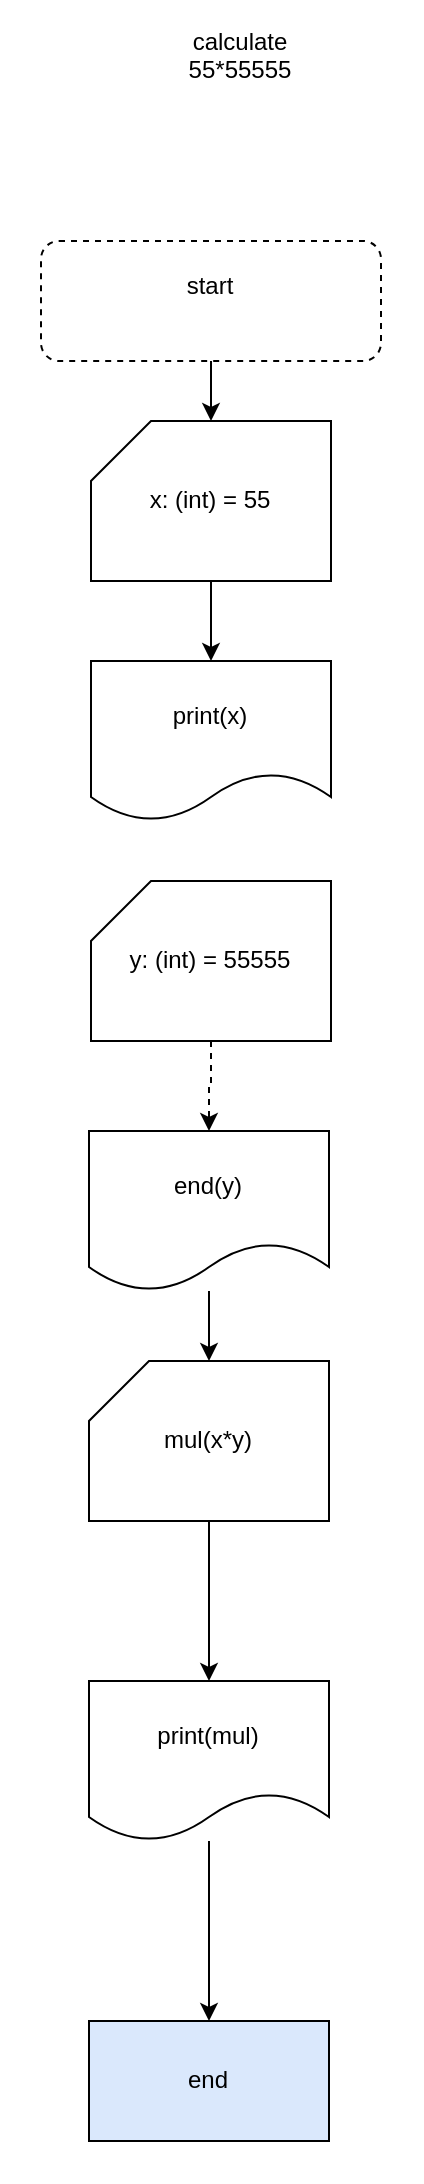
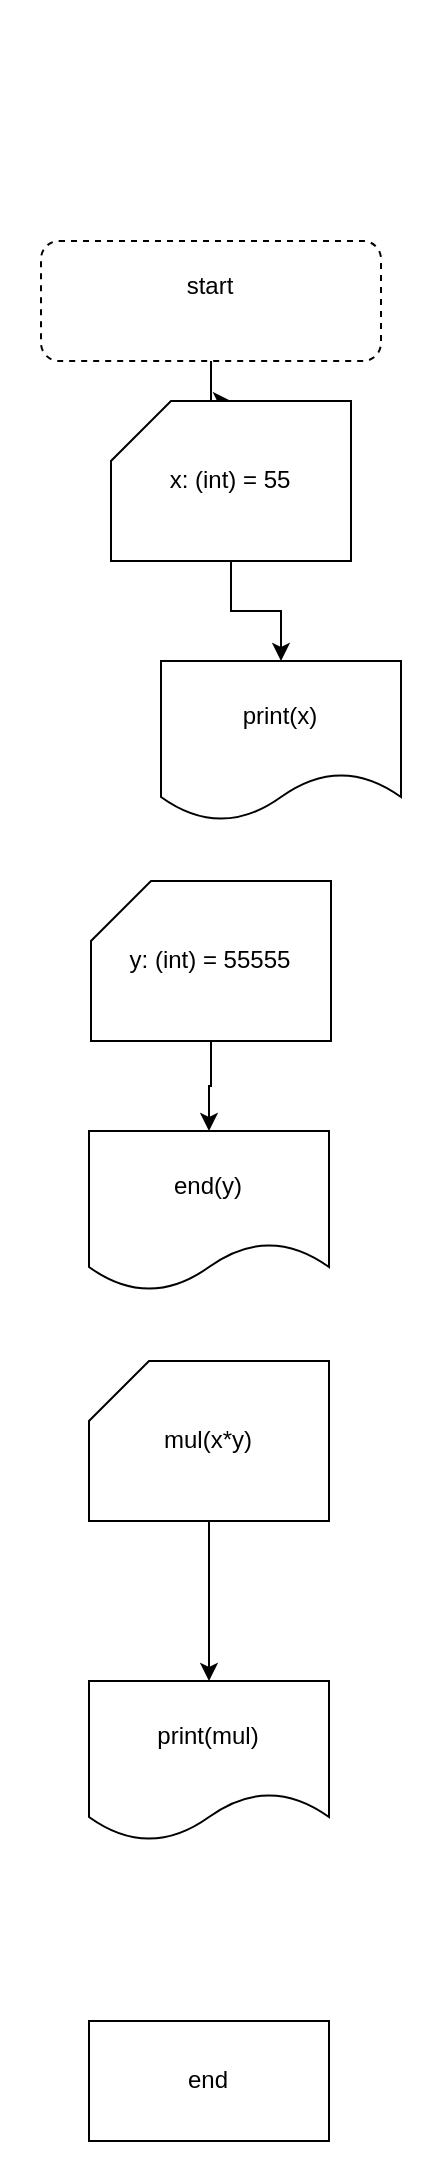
- <mxCell id="6" value="calculate 55*55555&lt;div&gt;&lt;br&gt;&lt;/div&gt;" style="text;html=1;align=center;verticalAlign=middle;whiteSpace=wrap;rounded=0;" vertex="1" parent="1"><mxGeometry x="90" y="20" width="60" height="30" as="geometry" /></mxCell>
- <mxCell id="5" value="x: (int) = 55" style="shape=card;whiteSpace=wrap;html=1;" vertex="1" parent="1"><mxGeometry x="45" y="210" width="120" height="80" as="geometry" /></mxCell>
+ <mxCell id="5" value="x: (int) = 55" style="shape=card;whiteSpace=wrap;html=1;" vertex="1" parent="1"><mxGeometry x="55" y="200" width="120" height="80" as="geometry" /></mxCell>
- <mxCell id="9" value="print(x)" style="shape=document;whiteSpace=wrap;html=1;boundedLbl=1;" vertex="1" parent="1"><mxGeometry x="45" y="330" width="120" height="80" as="geometry" /></mxCell>
+ <mxCell id="9" value="print(x)" style="shape=document;whiteSpace=wrap;html=1;boundedLbl=1;" vertex="1" parent="1"><mxGeometry x="80" y="330" width="120" height="80" as="geometry" /></mxCell>
- <mxCell id="7" value="" style="edgeStyle=orthogonalEdgeStyle;rounded=0;orthogonalLoop=1;jettySize=auto;html=1;dashed=1;" edge="1" parent="1" source="8" target="11"><mxGeometry relative="1" as="geometry" /></mxCell>
+ <mxCell id="7" value="" style="edgeStyle=orthogonalEdgeStyle;rounded=0;orthogonalLoop=1;jettySize=auto;html=1;" edge="1" parent="1" source="8" target="11"><mxGeometry relative="1" as="geometry" /></mxCell>
- <mxCell id="10" value="" style="edgeStyle=orthogonalEdgeStyle;rounded=0;orthogonalLoop=1;jettySize=auto;html=1;" edge="1" parent="1" source="11" target="13"><mxGeometry relative="1" as="geometry" /></mxCell>
- <mxCell id="14" value="" style="edgeStyle=orthogonalEdgeStyle;rounded=0;orthogonalLoop=1;jettySize=auto;html=1;" edge="1" parent="1" source="15" target="16"><mxGeometry relative="1" as="geometry" /></mxCell>
- <mxCell id="16" value="end" style="whiteSpace=wrap;html=1;fillColor=#dae8fc;" vertex="1" parent="1"><mxGeometry x="44" y="1010" width="120" height="60" as="geometry" /></mxCell>
+ <mxCell id="16" value="end" style="whiteSpace=wrap;html=1;" vertex="1" parent="1"><mxGeometry x="44" y="1010" width="120" height="60" as="geometry" /></mxCell>
